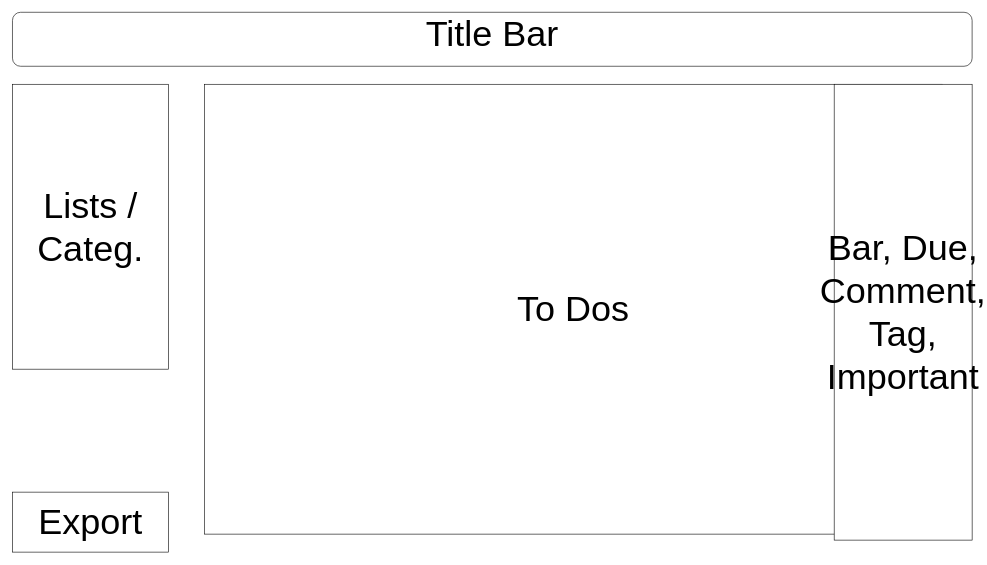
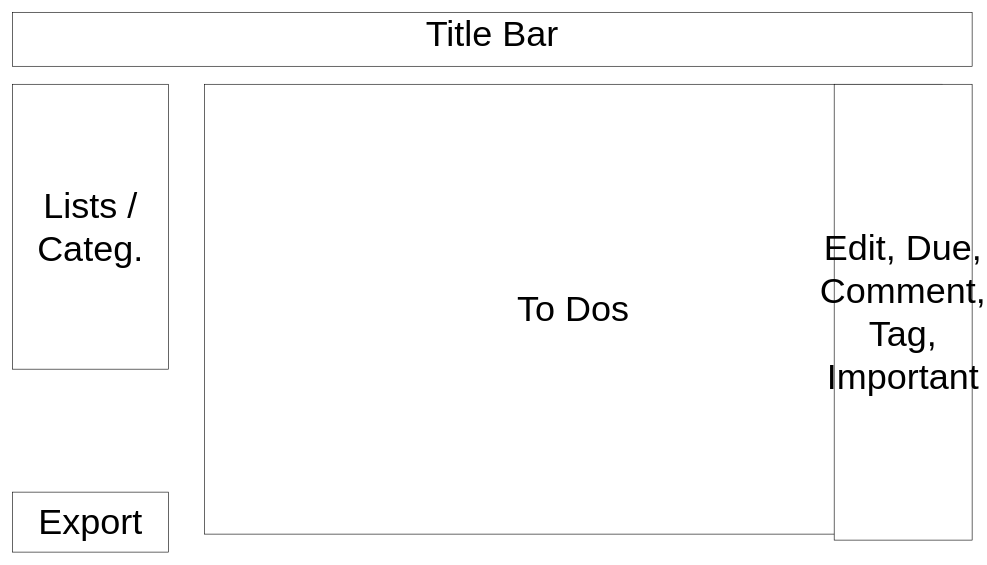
- <mxCell id="2" value="&lt;p style=&quot;line-height: 120%;&quot;&gt;&lt;font style=&quot;font-size: 60px;&quot;&gt;Title Bar&lt;/font&gt;&lt;/p&gt;" style="whiteSpace=wrap;html=1;rounded=1;" vertex="1" parent="1"><mxGeometry width="1600" height="90" as="geometry" x="20" y="20" /></mxCell>
+ <mxCell id="2" value="&lt;p style=&quot;line-height: 120%;&quot;&gt;&lt;font style=&quot;font-size: 60px;&quot;&gt;Title Bar&lt;/font&gt;&lt;/p&gt;" style="rounded=0;whiteSpace=wrap;html=1;" vertex="1" parent="1"><mxGeometry width="1600" height="90" as="geometry" x="20" y="20" /></mxCell>
- <mxCell id="6" value="Bar, Due, Comment, Tag, Important" style="rounded=0;whiteSpace=wrap;html=1;fontSize=60;" vertex="1" parent="1"><mxGeometry x="1390" y="140" width="230" height="760" as="geometry" /></mxCell>
+ <mxCell id="6" value="Edit, Due, Comment, Tag, Important" style="rounded=0;whiteSpace=wrap;html=1;fontSize=60;" vertex="1" parent="1"><mxGeometry x="1390" y="140" width="230" height="760" as="geometry" /></mxCell>
